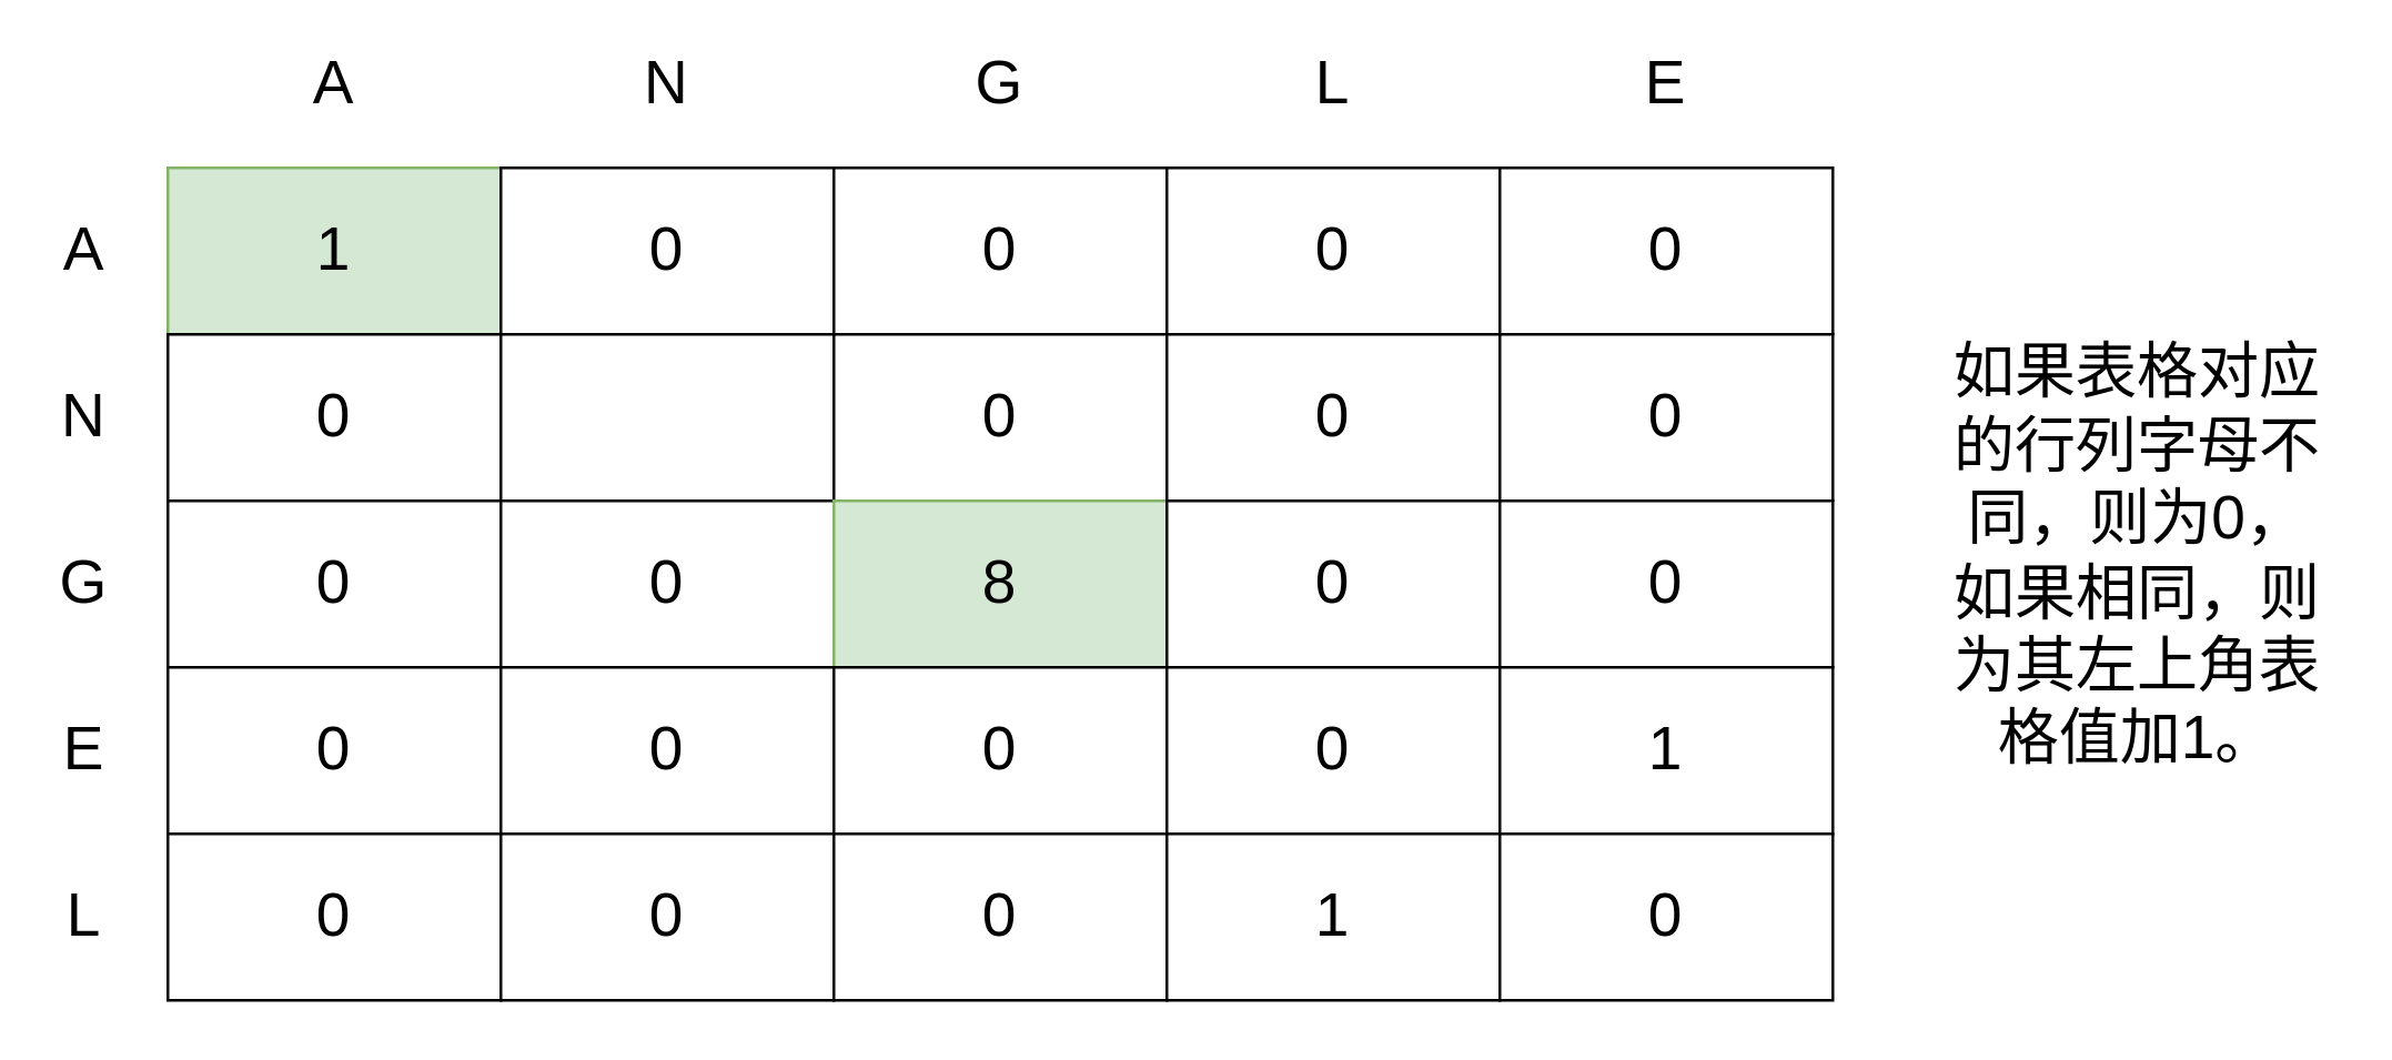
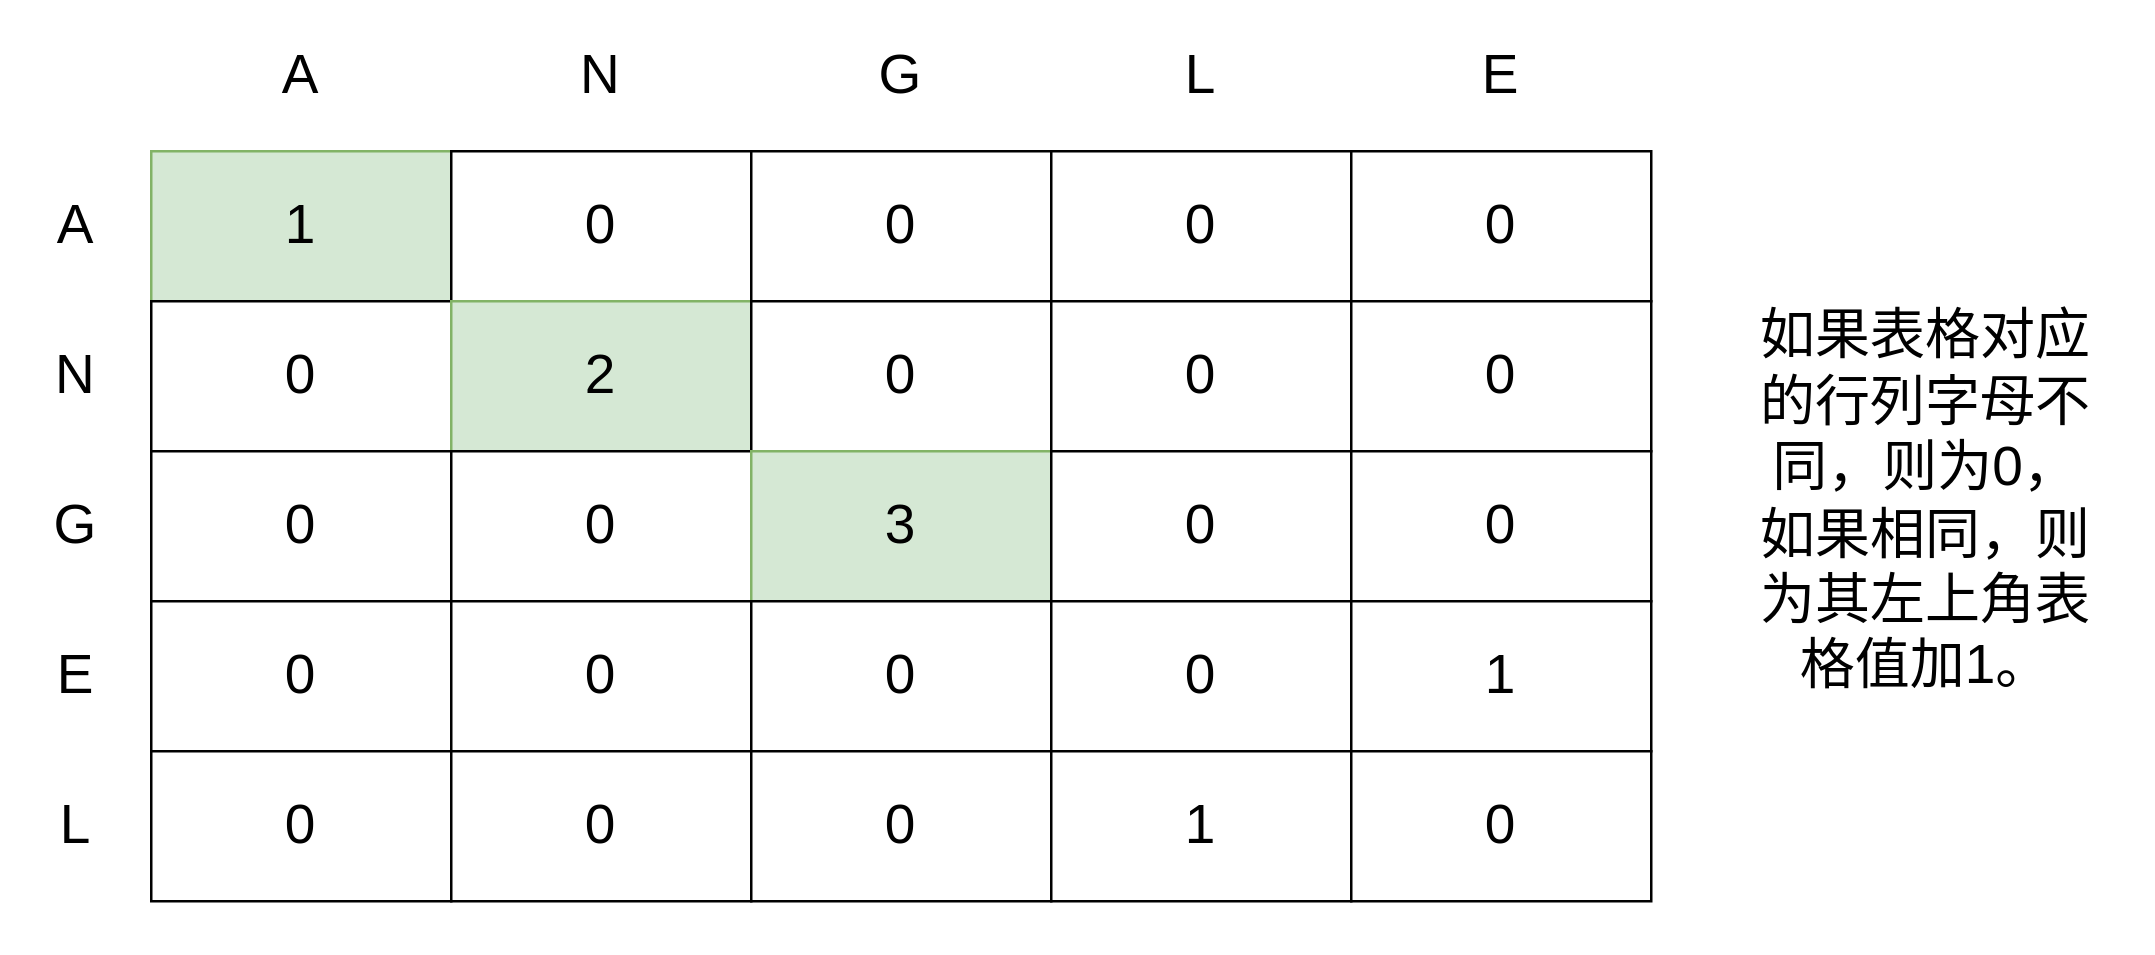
+ <mxCell id="7" value="2" style="rounded=0;whiteSpace=wrap;html=1;fontSize=22;fillColor=#d5e8d4;strokeColor=#82b366;" parent="1" vertex="1"><mxGeometry x="180" y="120" width="120" height="60" as="geometry" /></mxCell>
- <mxCell id="14" value="8" style="rounded=0;whiteSpace=wrap;html=1;fontSize=22;fillColor=#d5e8d4;strokeColor=#82b366;" parent="1" vertex="1"><mxGeometry x="300" y="180" width="120" height="60" as="geometry" /></mxCell>
+ <mxCell id="14" value="3" style="rounded=0;whiteSpace=wrap;html=1;fontSize=22;fillColor=#d5e8d4;strokeColor=#82b366;" parent="1" vertex="1"><mxGeometry x="300" y="180" width="120" height="60" as="geometry" /></mxCell>
